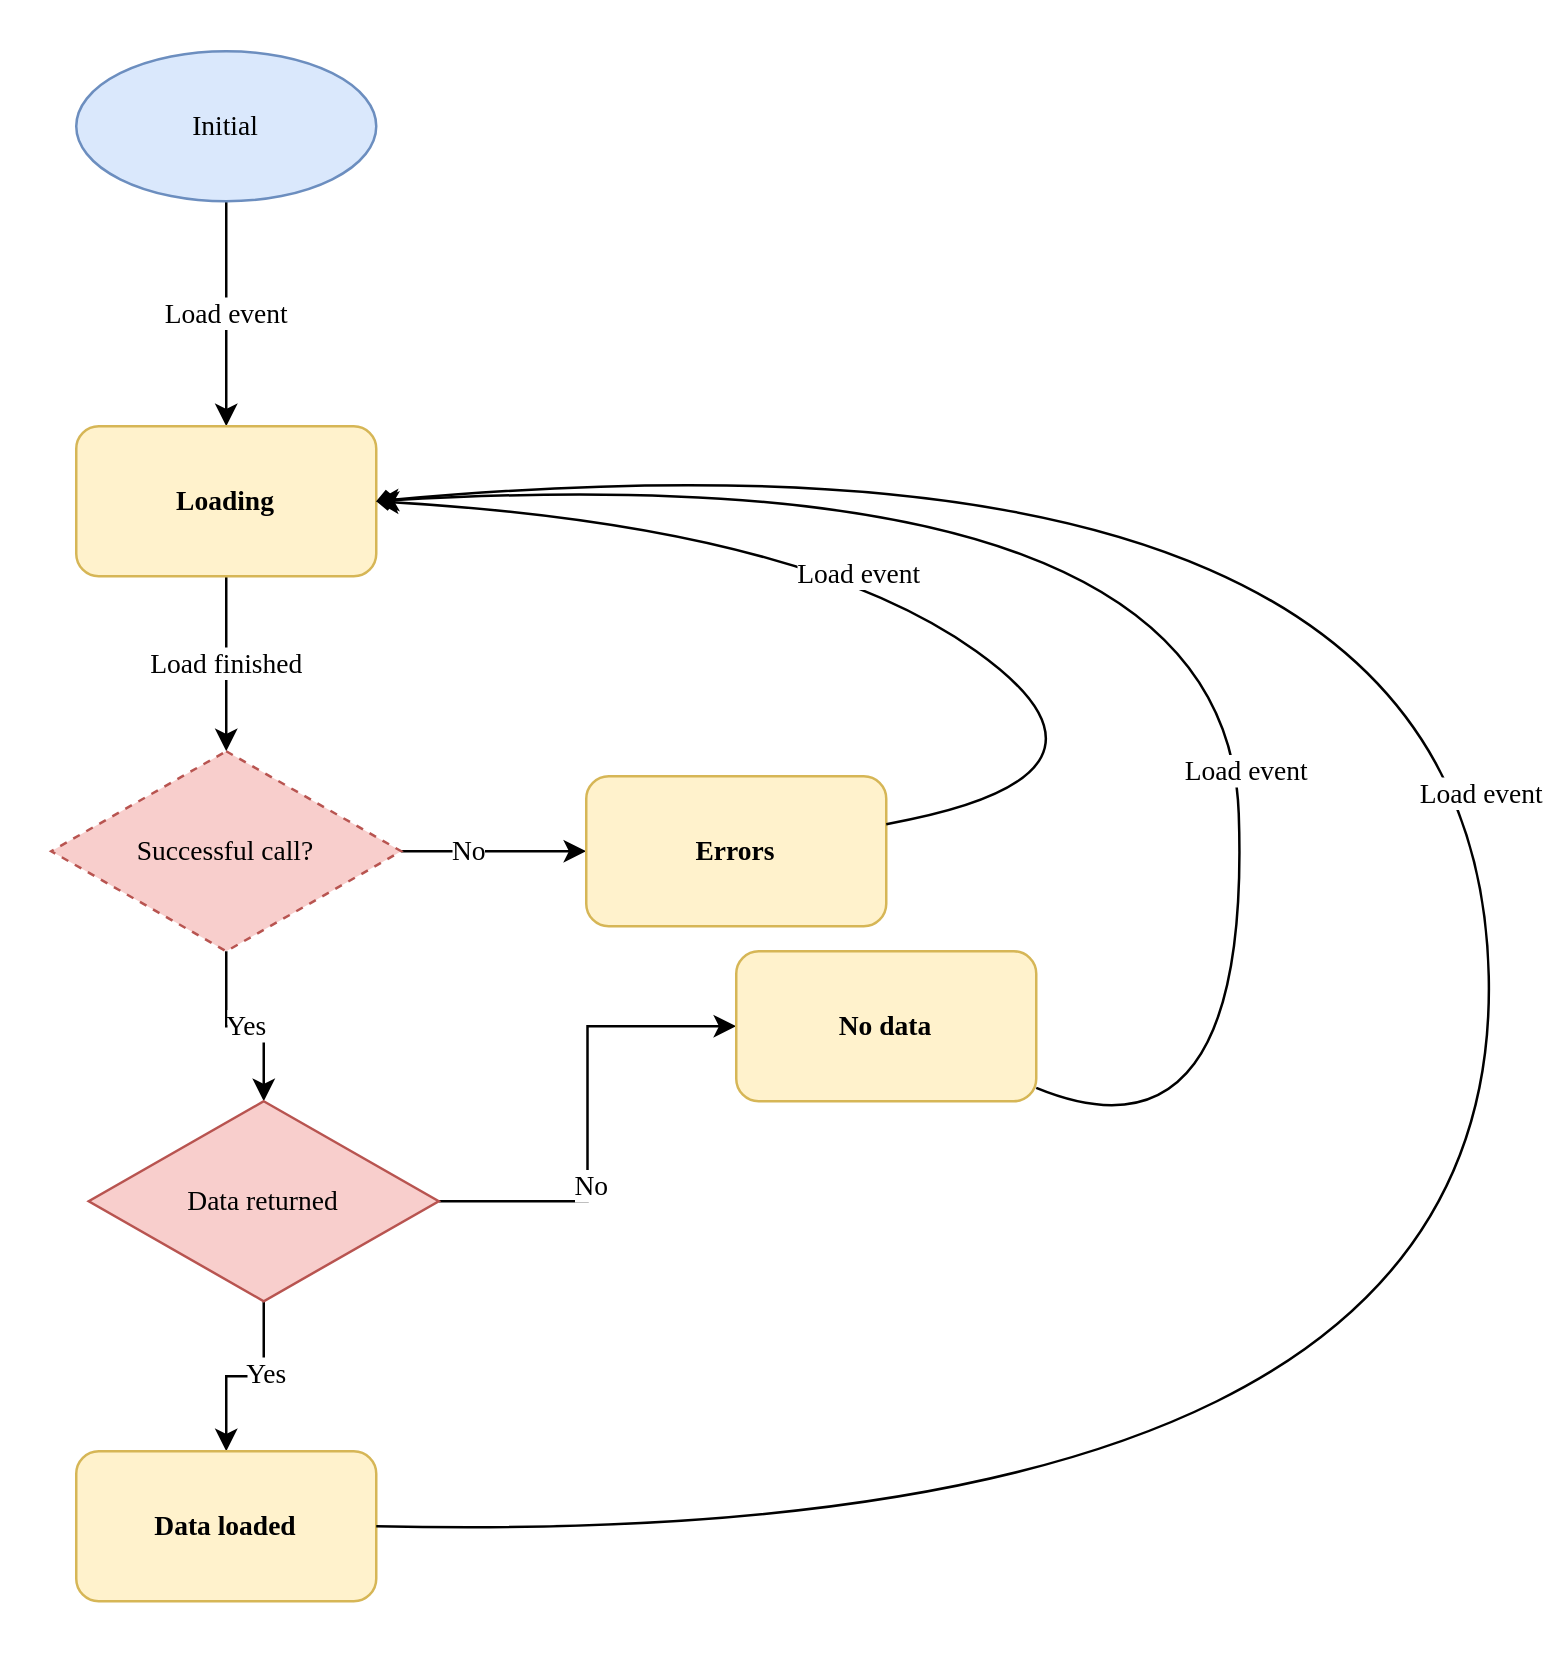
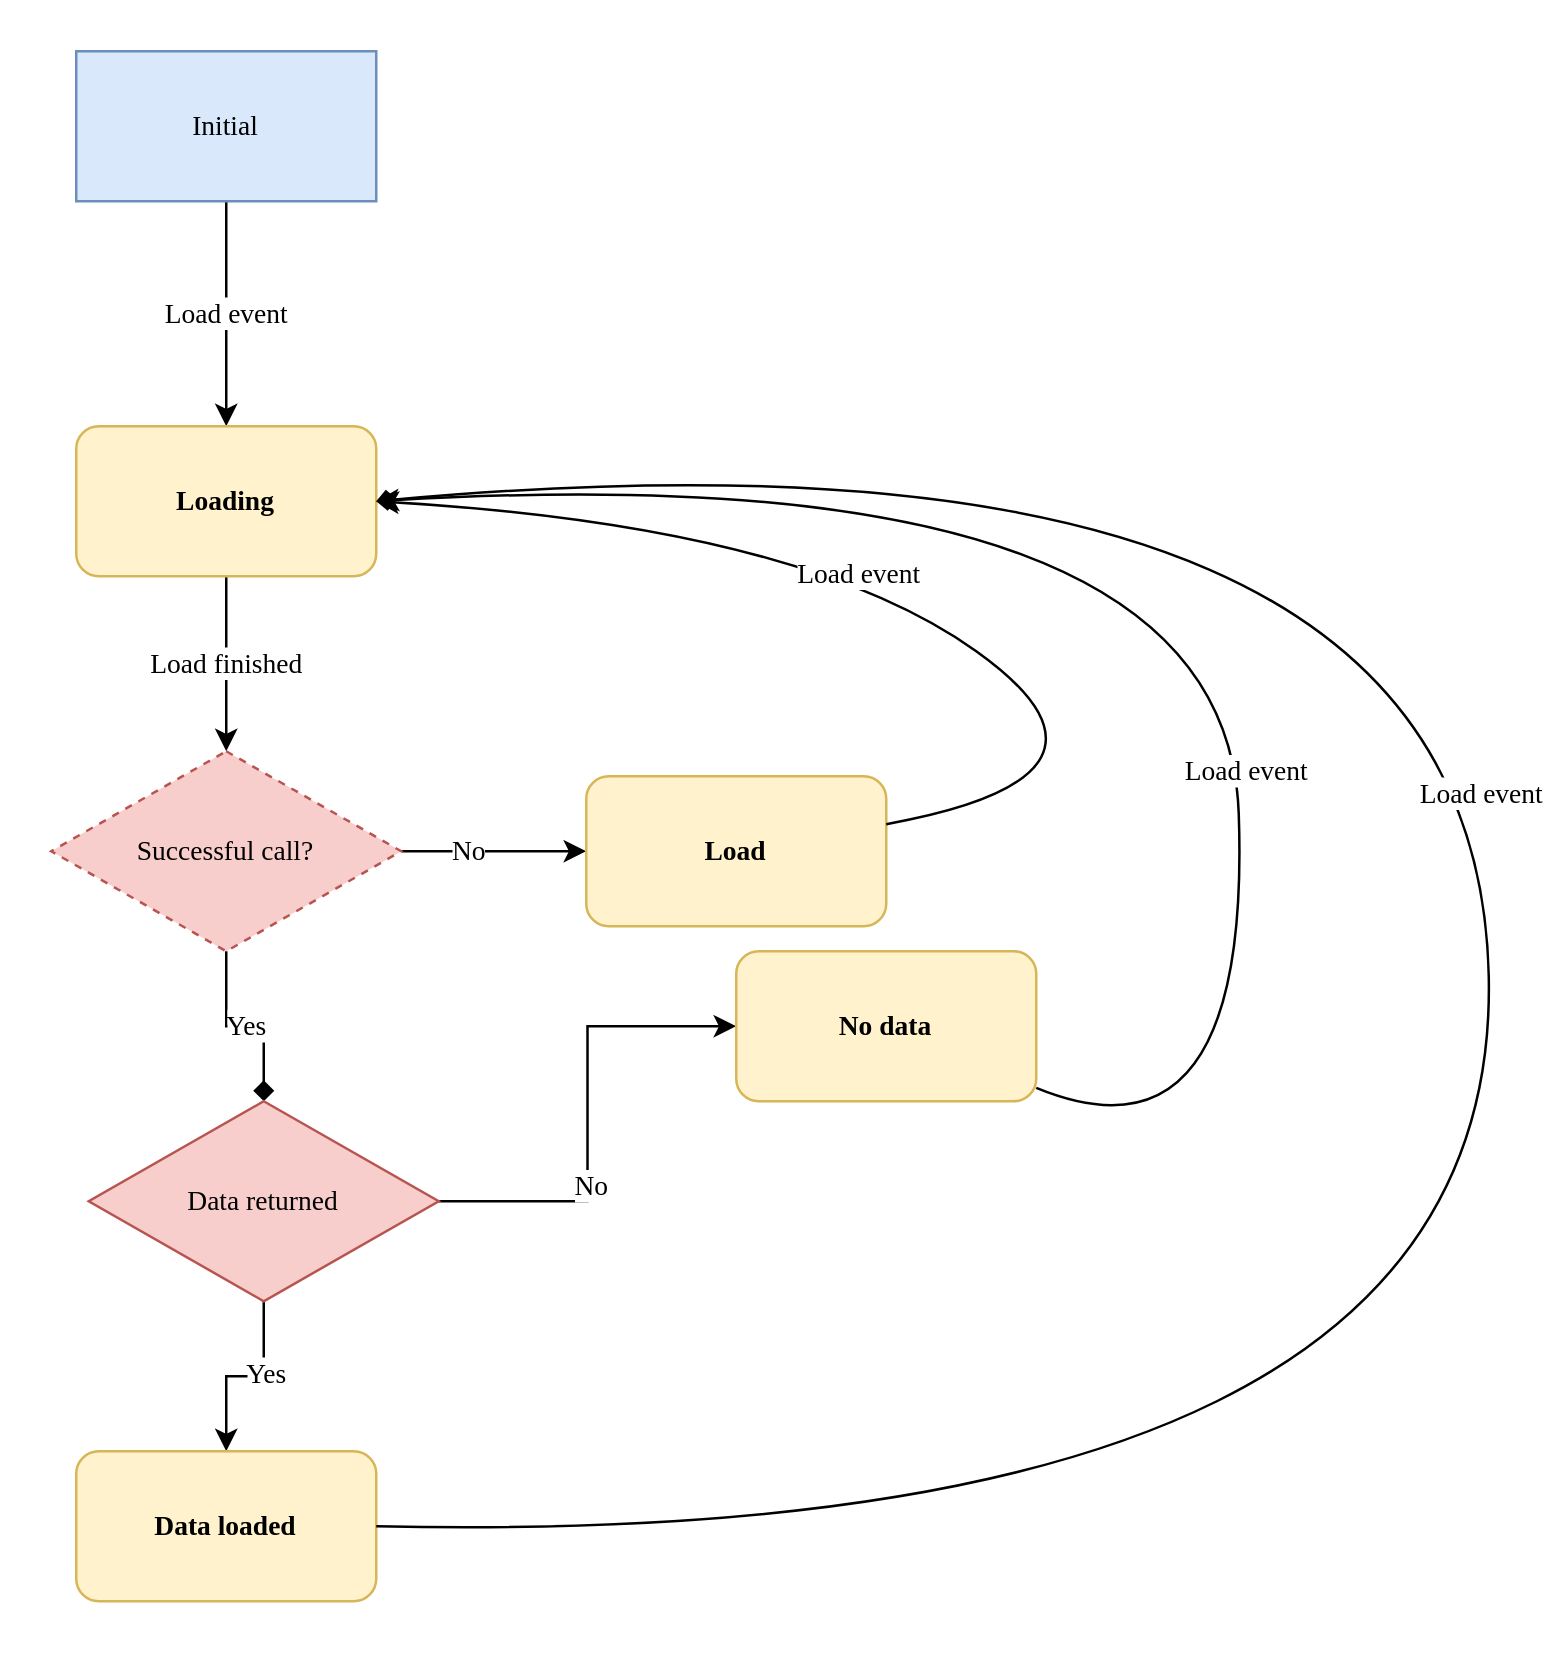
- <mxCell id="3" value="Initial" style="ellipse;whiteSpace=wrap;html=1;fillColor=#dae8fc;strokeColor=#6c8ebf;fontFamily=Tahoma;fontSize=11;" vertex="1" parent="1"><mxGeometry x="30" y="20" width="120" height="60" as="geometry" /></mxCell>
+ <mxCell id="3" value="Initial" style="rounded=0;whiteSpace=wrap;html=1;fillColor=#dae8fc;strokeColor=#6c8ebf;fontFamily=Tahoma;fontSize=11;" vertex="1" parent="1"><mxGeometry x="30" y="20" width="120" height="60" as="geometry" /></mxCell>
- <mxCell id="10" value="Errors" style="rounded=1;whiteSpace=wrap;html=1;fillColor=#fff2cc;strokeColor=#d6b656;fontFamily=Tahoma;fontSize=11;fontStyle=1" vertex="1" parent="1"><mxGeometry x="234" y="310" width="120" height="60" as="geometry" /></mxCell>
+ <mxCell id="10" value="Load" style="rounded=1;whiteSpace=wrap;html=1;fillColor=#fff2cc;strokeColor=#d6b656;fontFamily=Tahoma;fontSize=11;fontStyle=1" vertex="1" parent="1"><mxGeometry x="234" y="310" width="120" height="60" as="geometry" /></mxCell>
- <mxCell id="8" value="Yes" style="edgeStyle=orthogonalEdgeStyle;rounded=0;orthogonalLoop=1;jettySize=auto;html=1;fontFamily=Tahoma;fontSize=11;" edge="1" parent="1" source="9" target="15"><mxGeometry relative="1" as="geometry" /></mxCell>
+ <mxCell id="8" value="Yes" style="edgeStyle=orthogonalEdgeStyle;rounded=0;orthogonalLoop=1;jettySize=auto;html=1;fontFamily=Tahoma;fontSize=11;endArrow=diamond;" edge="1" parent="1" source="9" target="15"><mxGeometry relative="1" as="geometry" /></mxCell>
